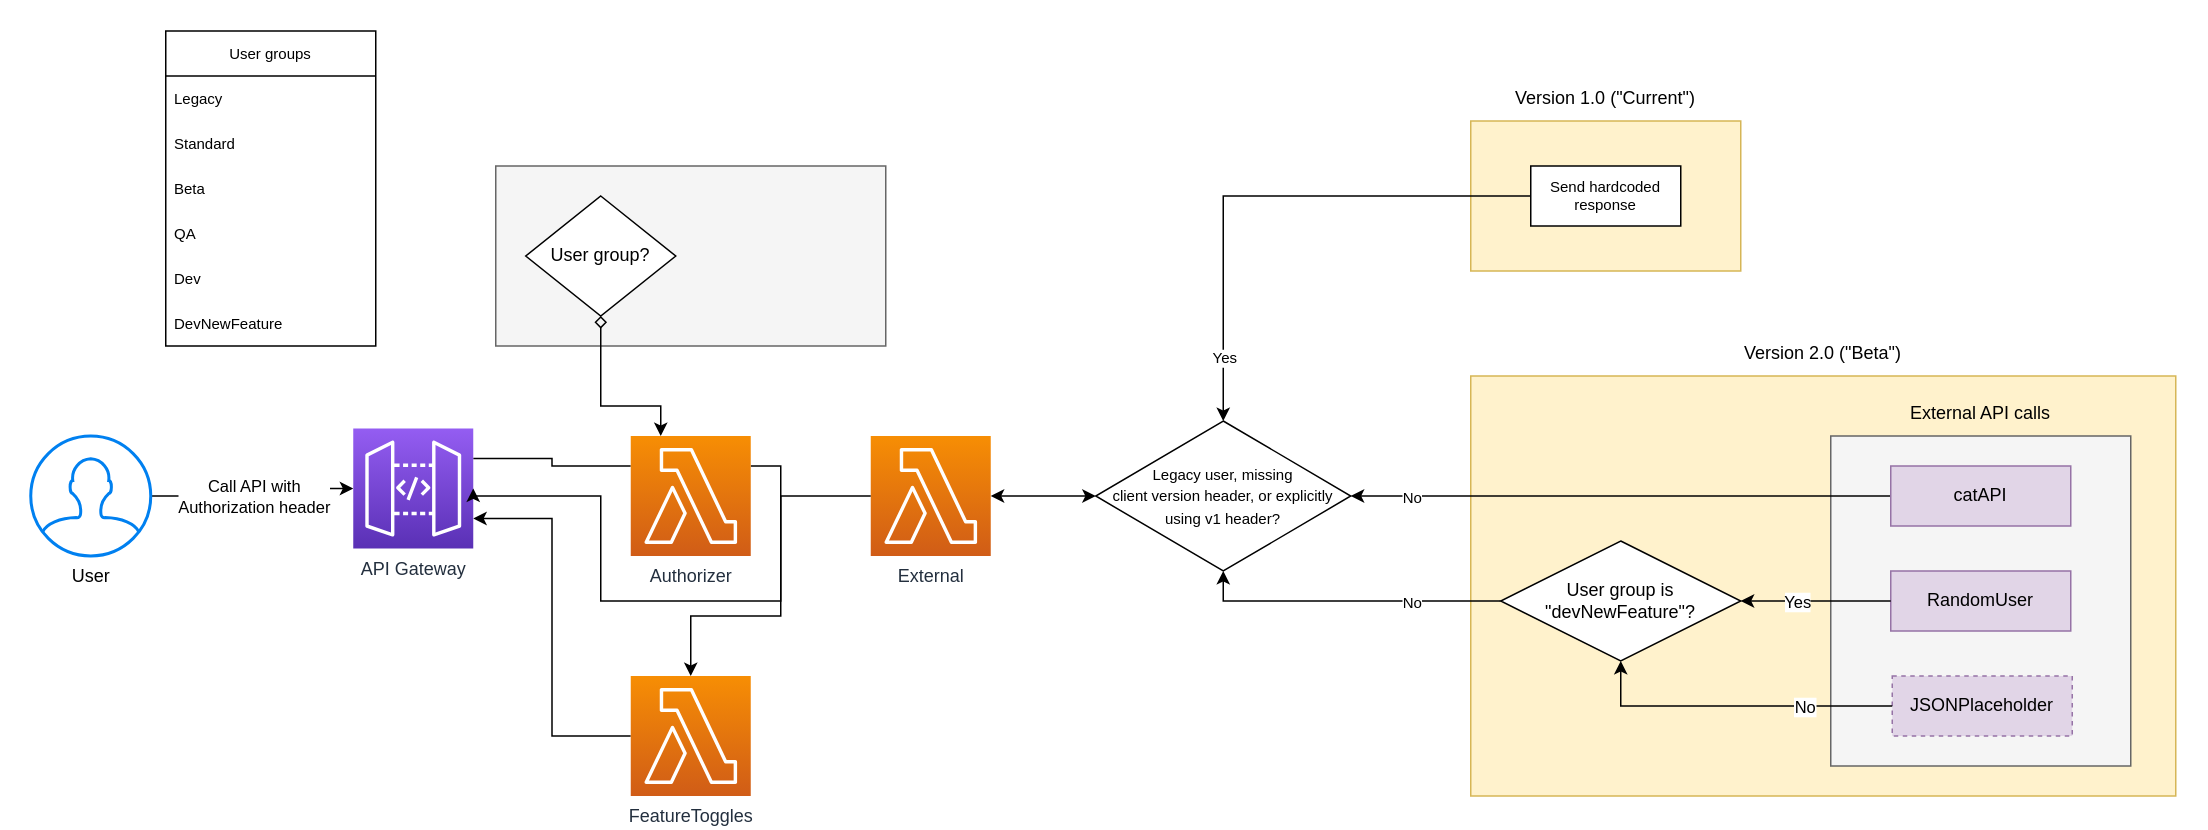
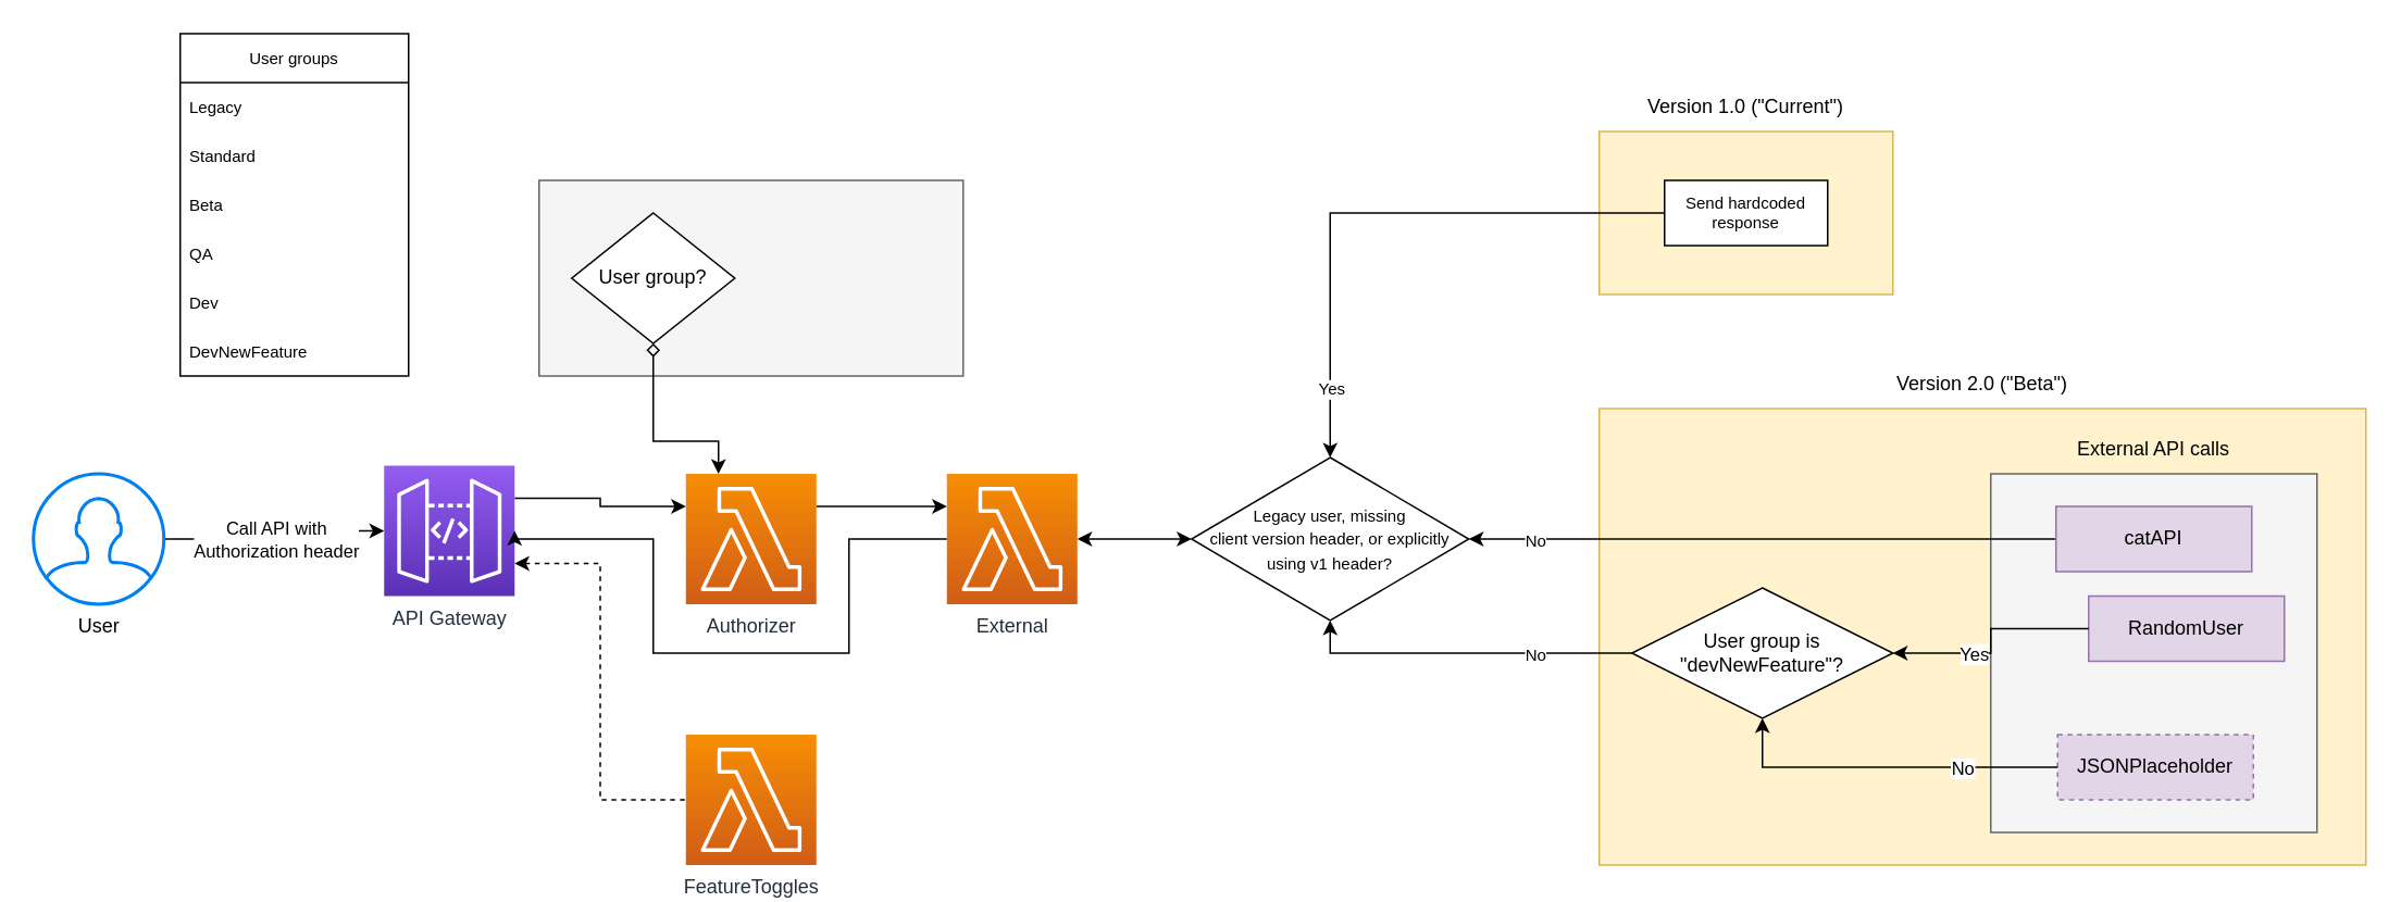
- <mxCell id="8" style="edgeStyle=orthogonalEdgeStyle;rounded=0;orthogonalLoop=1;jettySize=auto;html=1;entryX=0;entryY=0.25;entryDx=0;entryDy=0;entryPerimeter=0;exitX=1;exitY=0.25;exitDx=0;exitDy=0;exitPerimeter=0;endArrow=none;" parent="1" source="10" target="17" edge="1"><mxGeometry relative="1" as="geometry" /></mxCell>
+ <mxCell id="8" style="edgeStyle=orthogonalEdgeStyle;rounded=0;orthogonalLoop=1;jettySize=auto;html=1;entryX=0;entryY=0.25;entryDx=0;entryDy=0;entryPerimeter=0;exitX=1;exitY=0.25;exitDx=0;exitDy=0;exitPerimeter=0;" parent="1" source="10" target="17" edge="1"><mxGeometry relative="1" as="geometry" /></mxCell>
- <mxCell id="22" value="RandomUser" style="rounded=0;whiteSpace=wrap;html=1;fillColor=#e1d5e7;strokeColor=#9673a6;" parent="1" vertex="1"><mxGeometry x="1260" y="380" width="120" height="40" as="geometry" /></mxCell>
+ <mxCell id="22" value="RandomUser" style="rounded=0;whiteSpace=wrap;html=1;fillColor=#e1d5e7;strokeColor=#9673a6;" parent="1" vertex="1"><mxGeometry x="1280" y="365" width="120" height="40" as="geometry" /></mxCell>
- <mxCell id="16" style="edgeStyle=orthogonalEdgeStyle;rounded=0;orthogonalLoop=1;jettySize=auto;html=1;exitX=1;exitY=0.25;exitDx=0;exitDy=0;exitPerimeter=0;startArrow=none;startFill=0;endArrow=classic;endFill=1;" parent="1" source="17" target="13" edge="1"><mxGeometry relative="1" as="geometry" /></mxCell>
+ <mxCell id="16" style="edgeStyle=orthogonalEdgeStyle;rounded=0;orthogonalLoop=1;jettySize=auto;html=1;exitX=1;exitY=0.25;exitDx=0;exitDy=0;exitPerimeter=0;entryX=0;entryY=0.25;entryDx=0;entryDy=0;entryPerimeter=0;startArrow=none;startFill=0;endArrow=classic;endFill=1;" parent="1" source="17" target="12" edge="1"><mxGeometry relative="1" as="geometry" /></mxCell>
- <mxCell id="9" style="edgeStyle=orthogonalEdgeStyle;rounded=0;orthogonalLoop=1;jettySize=auto;html=1;exitX=1;exitY=0.75;exitDx=0;exitDy=0;exitPerimeter=0;entryX=0;entryY=0.5;entryDx=0;entryDy=0;entryPerimeter=0;dashed=0;startArrow=classic;startFill=1;endArrow=none;endFill=0;" parent="1" source="10" target="13" edge="1"><mxGeometry relative="1" as="geometry" /></mxCell>
+ <mxCell id="9" style="edgeStyle=orthogonalEdgeStyle;rounded=0;orthogonalLoop=1;jettySize=auto;html=1;exitX=1;exitY=0.75;exitDx=0;exitDy=0;exitPerimeter=0;entryX=0;entryY=0.5;entryDx=0;entryDy=0;entryPerimeter=0;dashed=1;startArrow=classic;startFill=1;endArrow=none;endFill=0;" parent="1" source="10" target="13" edge="1"><mxGeometry relative="1" as="geometry" /></mxCell>
